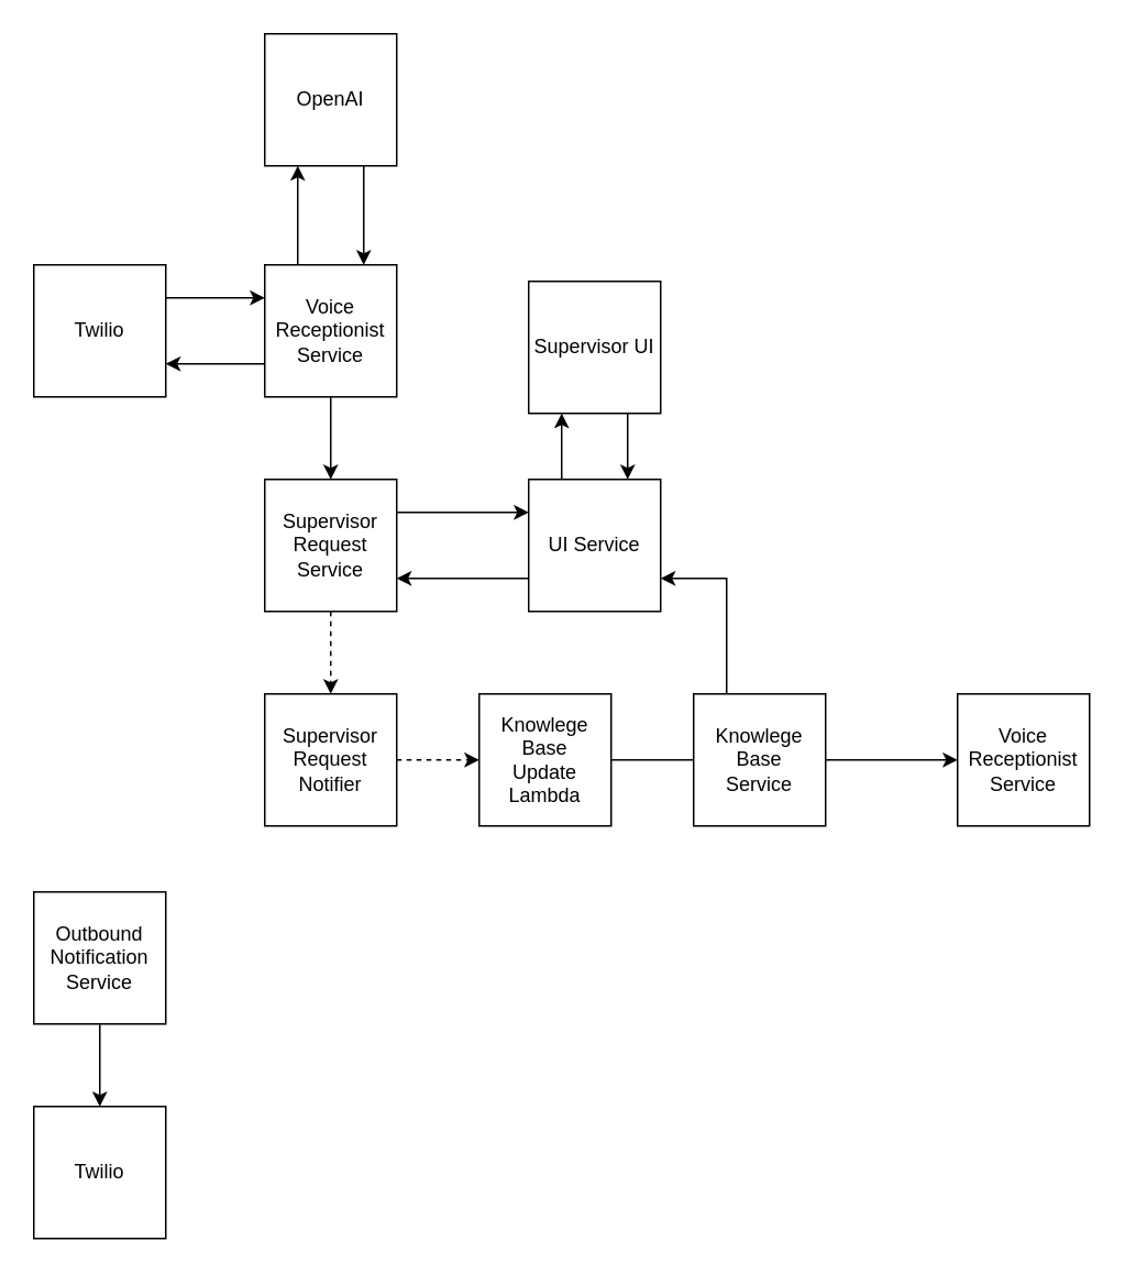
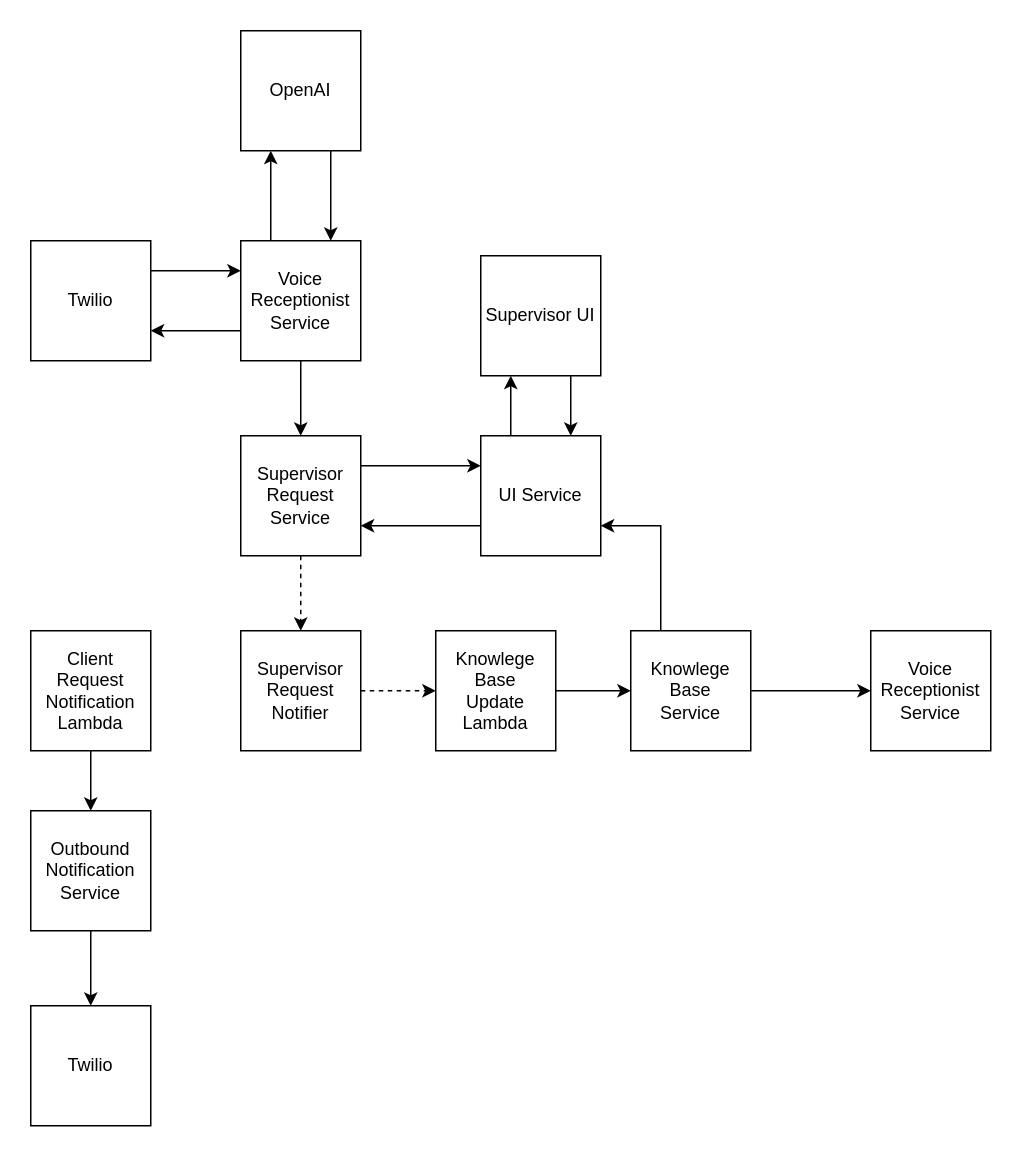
+ <mxCell id="28" value="Client Request Notification Lambda" style="whiteSpace=wrap;html=1;aspect=fixed;" vertex="1" parent="1"><mxGeometry x="20" y="420" width="80" height="80" as="geometry" /></mxCell>
- <mxCell id="22" value="" style="edgeStyle=orthogonalEdgeStyle;rounded=0;orthogonalLoop=1;jettySize=auto;html=1;endArrow=none;" edge="1" parent="1" source="23" target="26"><mxGeometry relative="1" as="geometry" /></mxCell>
+ <mxCell id="22" value="" style="edgeStyle=orthogonalEdgeStyle;rounded=0;orthogonalLoop=1;jettySize=auto;html=1;" edge="1" parent="1" source="23" target="26"><mxGeometry relative="1" as="geometry" /></mxCell>
+ <mxCell id="27" value="" style="edgeStyle=orthogonalEdgeStyle;rounded=0;orthogonalLoop=1;jettySize=auto;html=1;" edge="1" parent="1" source="28" target="10"><mxGeometry relative="1" as="geometry" /></mxCell>
